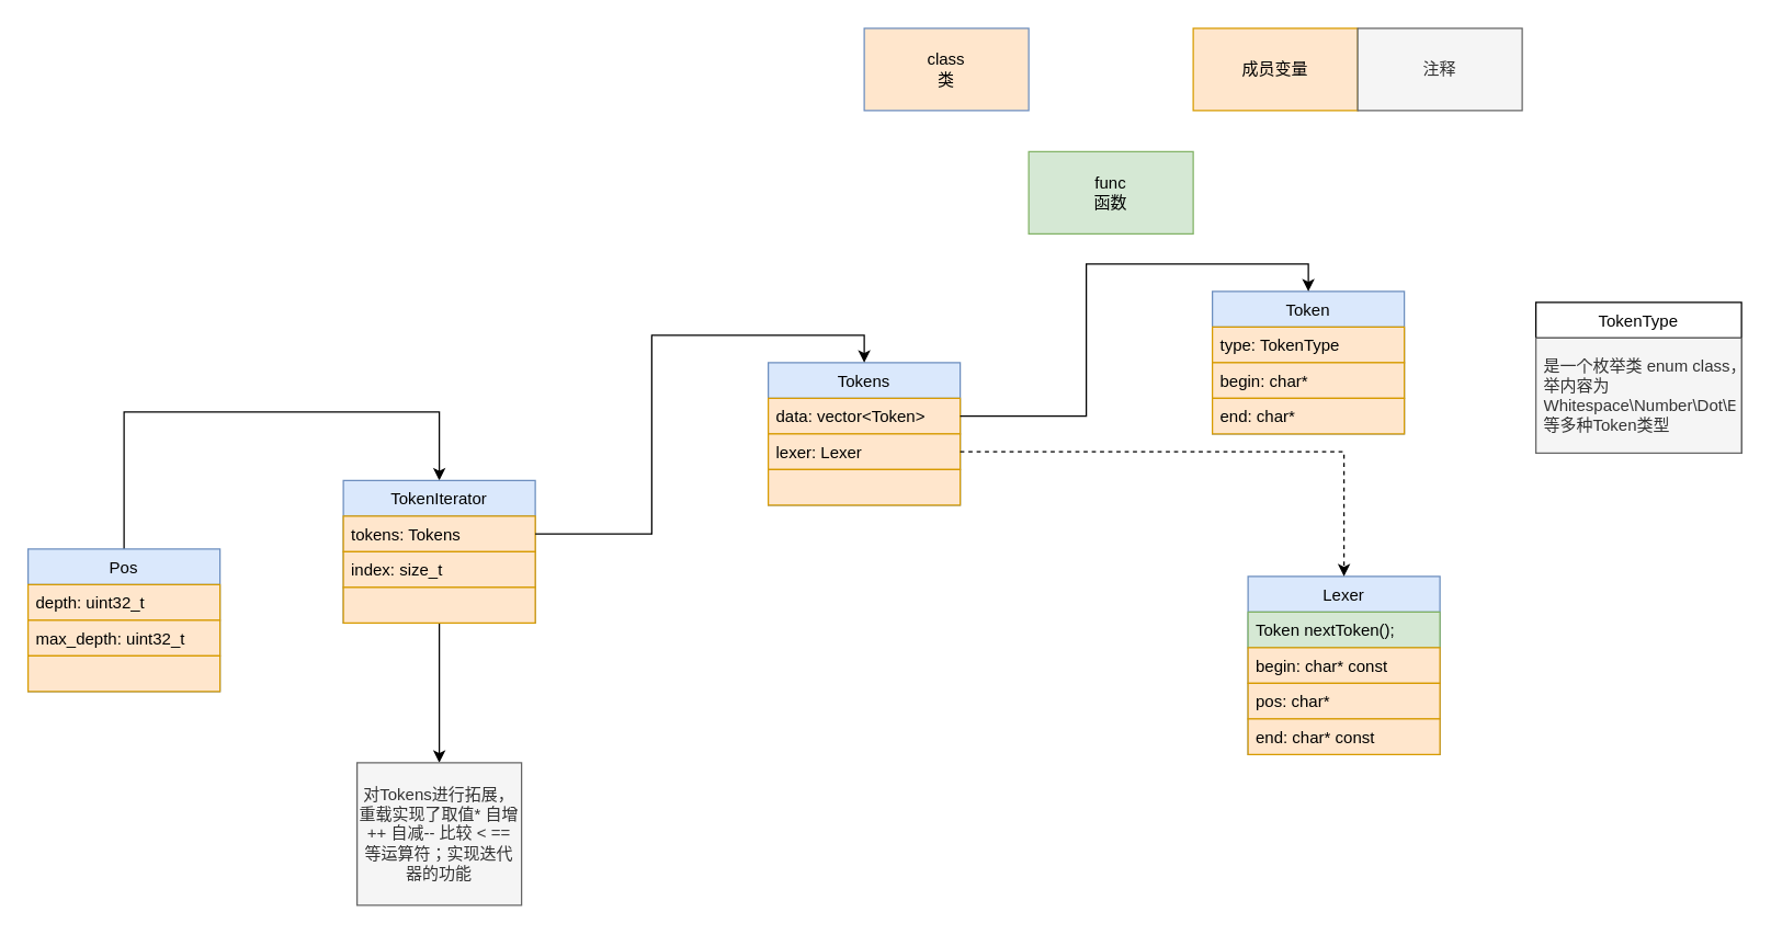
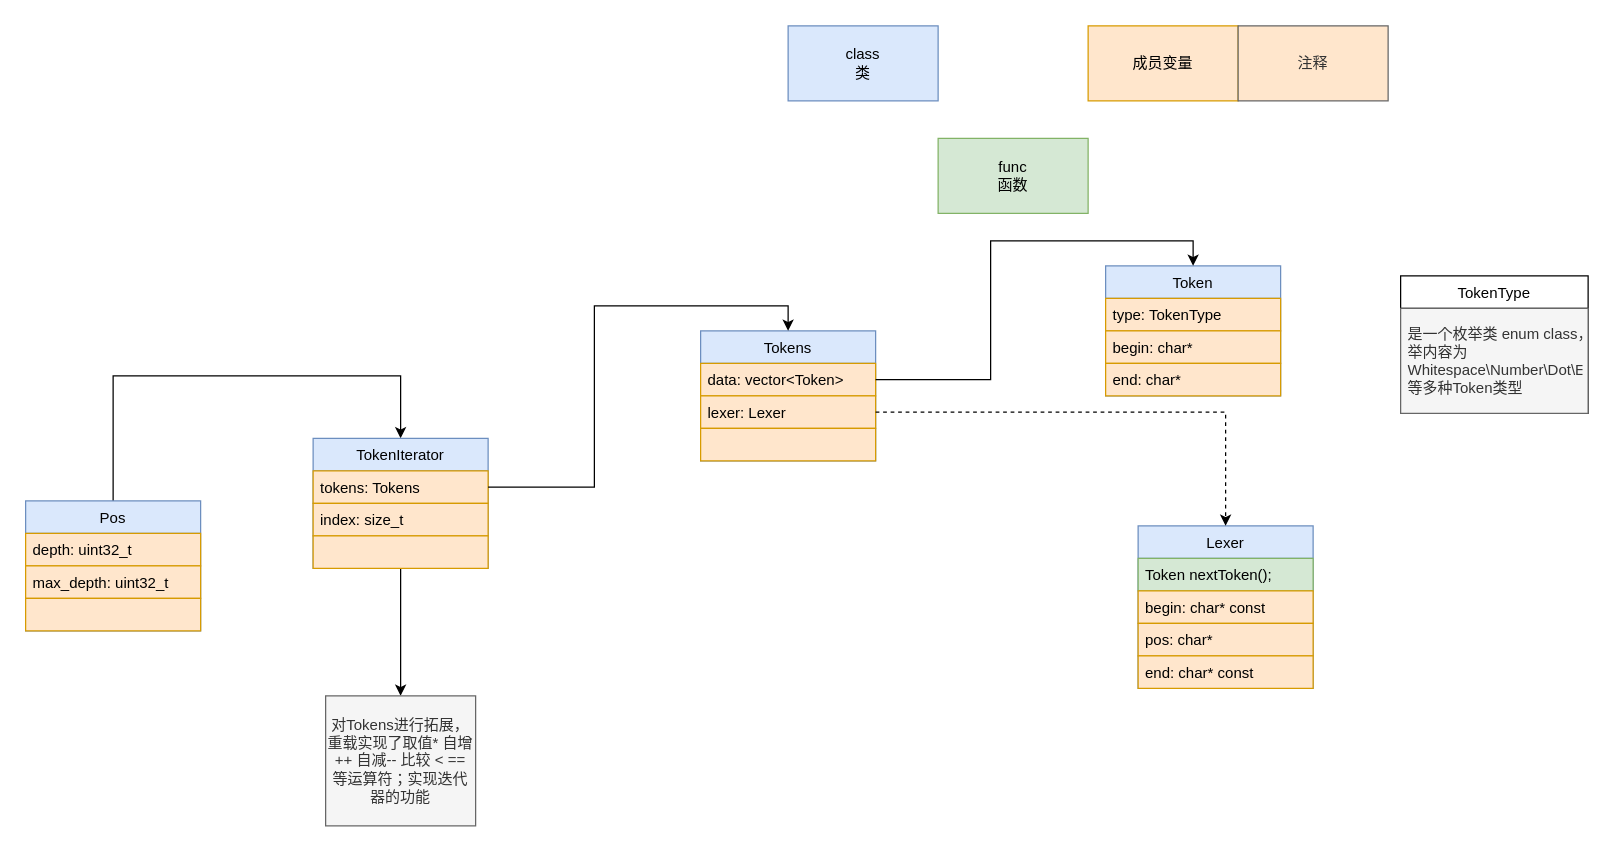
- <mxCell id="13" value="class&lt;br&gt;类" style="rounded=0;whiteSpace=wrap;html=1;fillColor=#ffe6cc;strokeColor=#6c8ebf;" vertex="1" parent="1"><mxGeometry x="630" y="20" width="120" height="60" as="geometry" /></mxCell>
+ <mxCell id="13" value="class&lt;br&gt;类" style="rounded=0;whiteSpace=wrap;html=1;fillColor=#dae8fc;strokeColor=#6c8ebf;" vertex="1" parent="1"><mxGeometry x="630" y="20" width="120" height="60" as="geometry" /></mxCell>
- <mxCell id="16" value="注释" style="rounded=0;whiteSpace=wrap;html=1;fillColor=#f5f5f5;fontColor=#333333;strokeColor=#666666;" vertex="1" parent="1"><mxGeometry x="990" y="20" width="120" height="60" as="geometry" /></mxCell>
+ <mxCell id="16" value="注释" style="rounded=0;whiteSpace=wrap;html=1;fillColor=#ffe6cc;fontColor=#333333;strokeColor=#666666;" vertex="1" parent="1"><mxGeometry x="990" y="20" width="120" height="60" as="geometry" /></mxCell>
